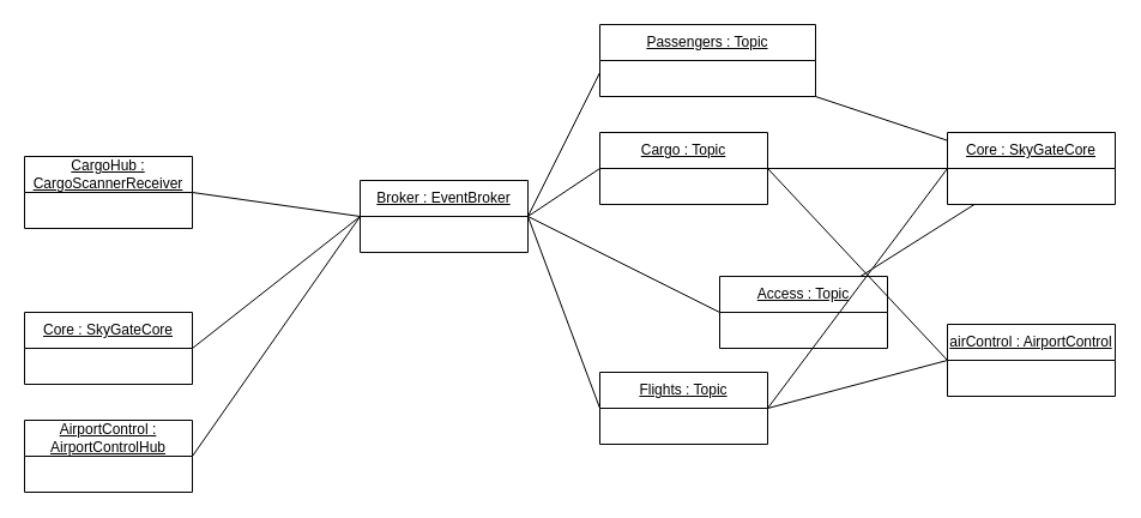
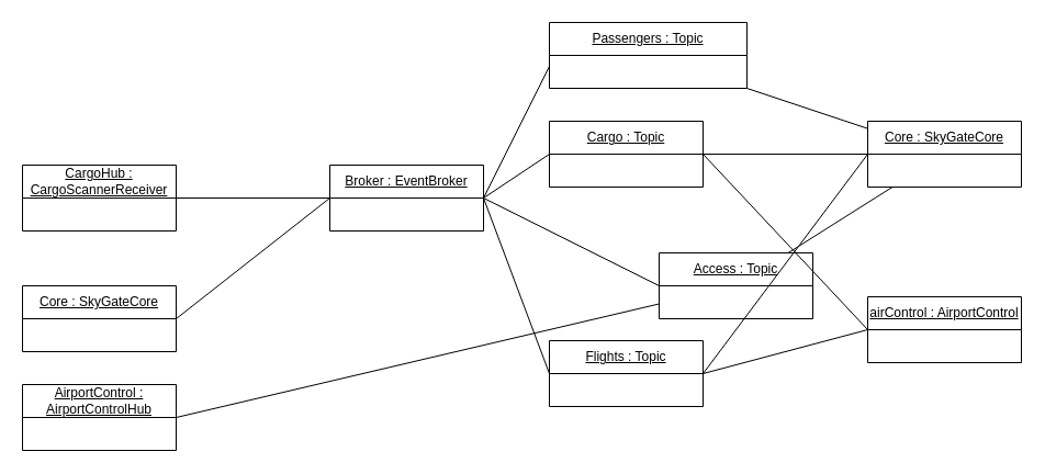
- <mxCell id="3" value="&lt;u&gt;CargoHub : CargoScannerReceiver&lt;/u&gt;" style="swimlane;fontStyle=0;childLayout=stackLayout;horizontal=1;startSize=30;horizontalStack=0;resizeParent=1;resizeParentMax=0;resizeLast=0;collapsible=1;marginBottom=0;whiteSpace=wrap;html=1;" vertex="1" parent="1"><mxGeometry x="20" y="130" width="140" height="60" as="geometry" /></mxCell>
+ <mxCell id="3" value="&lt;u&gt;CargoHub : CargoScannerReceiver&lt;/u&gt;" style="swimlane;fontStyle=0;childLayout=stackLayout;horizontal=1;startSize=30;horizontalStack=0;resizeParent=1;resizeParentMax=0;resizeLast=0;collapsible=1;marginBottom=0;whiteSpace=wrap;html=1;" vertex="1" parent="1"><mxGeometry x="20" y="150" width="140" height="60" as="geometry" /></mxCell>
- <mxCell id="17" style="rounded=0;orthogonalLoop=1;jettySize=auto;html=1;exitX=1;exitY=0.5;exitDx=0;exitDy=0;entryX=0;entryY=0.5;entryDx=0;entryDy=0;endArrow=none;endFill=0;startArrow=none;startFill=0;" edge="1" parent="1" source="18" target="6"><mxGeometry relative="1" as="geometry" /></mxCell>
+ <mxCell id="17" style="rounded=0;orthogonalLoop=1;jettySize=auto;html=1;exitX=1;exitY=0.5;exitDx=0;exitDy=0;endArrow=none;endFill=0;startArrow=none;startFill=0;" edge="1" parent="1" source="18" target="13"><mxGeometry relative="1" as="geometry" /></mxCell>
